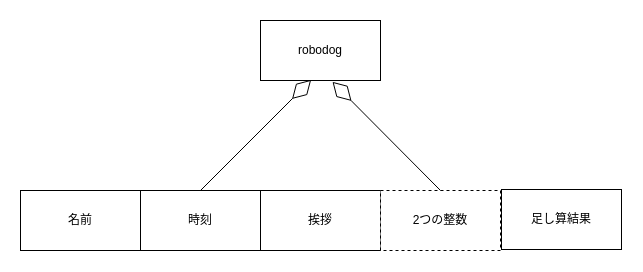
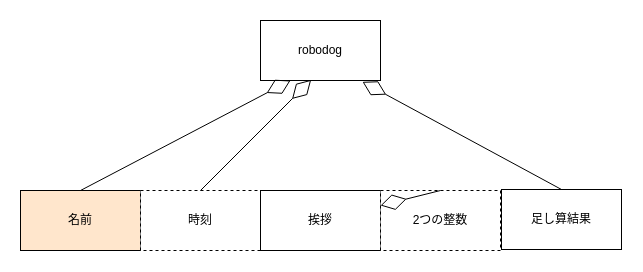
+ <mxCell id="4" value="" style="endArrow=diamondThin;endFill=0;endSize=24;html=1;entryX=0.25;entryY=1;entryDx=0;entryDy=0;exitX=0.5;exitY=0;exitDx=0;exitDy=0;" edge="1" parent="1" source="3" target="2"><mxGeometry width="160" relative="1" as="geometry"><mxPoint x="90" y="180" as="sourcePoint" /><mxPoint x="250" y="180" as="targetPoint" /></mxGeometry></mxCell>
+ <mxCell id="11" value="" style="endArrow=diamondThin;endFill=0;endSize=24;html=1;entryX=0.85;entryY=1.022;entryDx=0;entryDy=0;entryPerimeter=0;exitX=0.5;exitY=0;exitDx=0;exitDy=0;" edge="1" parent="1" source="10" target="2"><mxGeometry width="160" relative="1" as="geometry"><mxPoint x="211" y="179" as="sourcePoint" /><mxPoint x="420" y="90" as="targetPoint" /></mxGeometry></mxCell>
- <mxCell id="9" value="" style="endArrow=diamondThin;endFill=0;endSize=24;html=1;entryX=0.6;entryY=1.022;entryDx=0;entryDy=0;entryPerimeter=0;exitX=0.5;exitY=0;exitDx=0;exitDy=0;" edge="1" parent="1" source="7" target="2"><mxGeometry width="160" relative="1" as="geometry"><mxPoint x="90" y="180" as="sourcePoint" /><mxPoint x="250" y="180" as="targetPoint" /></mxGeometry></mxCell>
+ <mxCell id="9" value="" style="endArrow=diamondThin;endFill=0;endSize=24;html=1;exitX=0.5;exitY=0;exitDx=0;exitDy=0;" edge="1" parent="1" source="7" target="6"><mxGeometry width="160" relative="1" as="geometry"><mxPoint x="90" y="180" as="sourcePoint" /><mxPoint x="250" y="180" as="targetPoint" /></mxGeometry></mxCell>
- <mxCell id="3" value="名前" style="rounded=0;whiteSpace=wrap;html=1;" vertex="1" parent="1"><mxGeometry x="20" y="190" width="120" height="60" as="geometry" /></mxCell>
+ <mxCell id="3" value="名前" style="rounded=0;whiteSpace=wrap;html=1;fillColor=#ffe6cc;" vertex="1" parent="1"><mxGeometry x="20" y="190" width="120" height="60" as="geometry" /></mxCell>
- <mxCell id="5" value="時刻" style="rounded=0;whiteSpace=wrap;html=1;" vertex="1" parent="1"><mxGeometry x="140" y="190" width="120" height="60" as="geometry" /></mxCell>
+ <mxCell id="5" value="時刻" style="rounded=0;whiteSpace=wrap;html=1;dashed=1;" vertex="1" parent="1"><mxGeometry x="140" y="190" width="120" height="60" as="geometry" /></mxCell>
